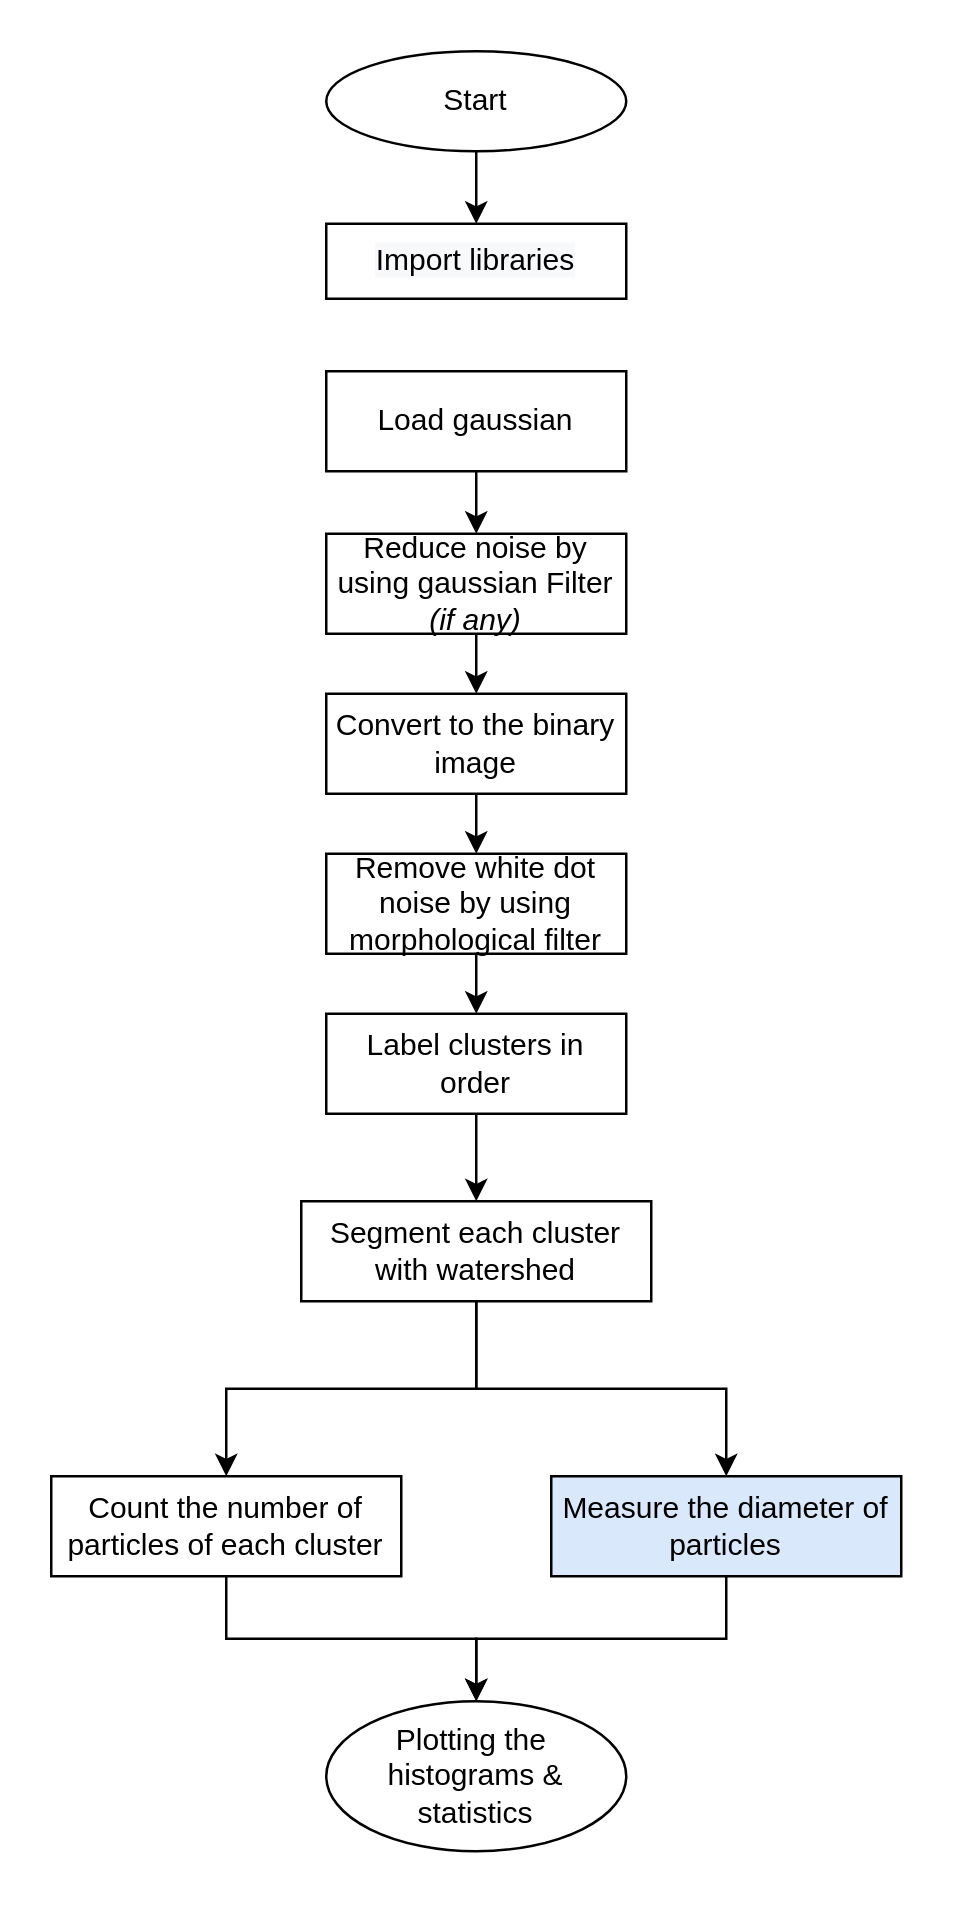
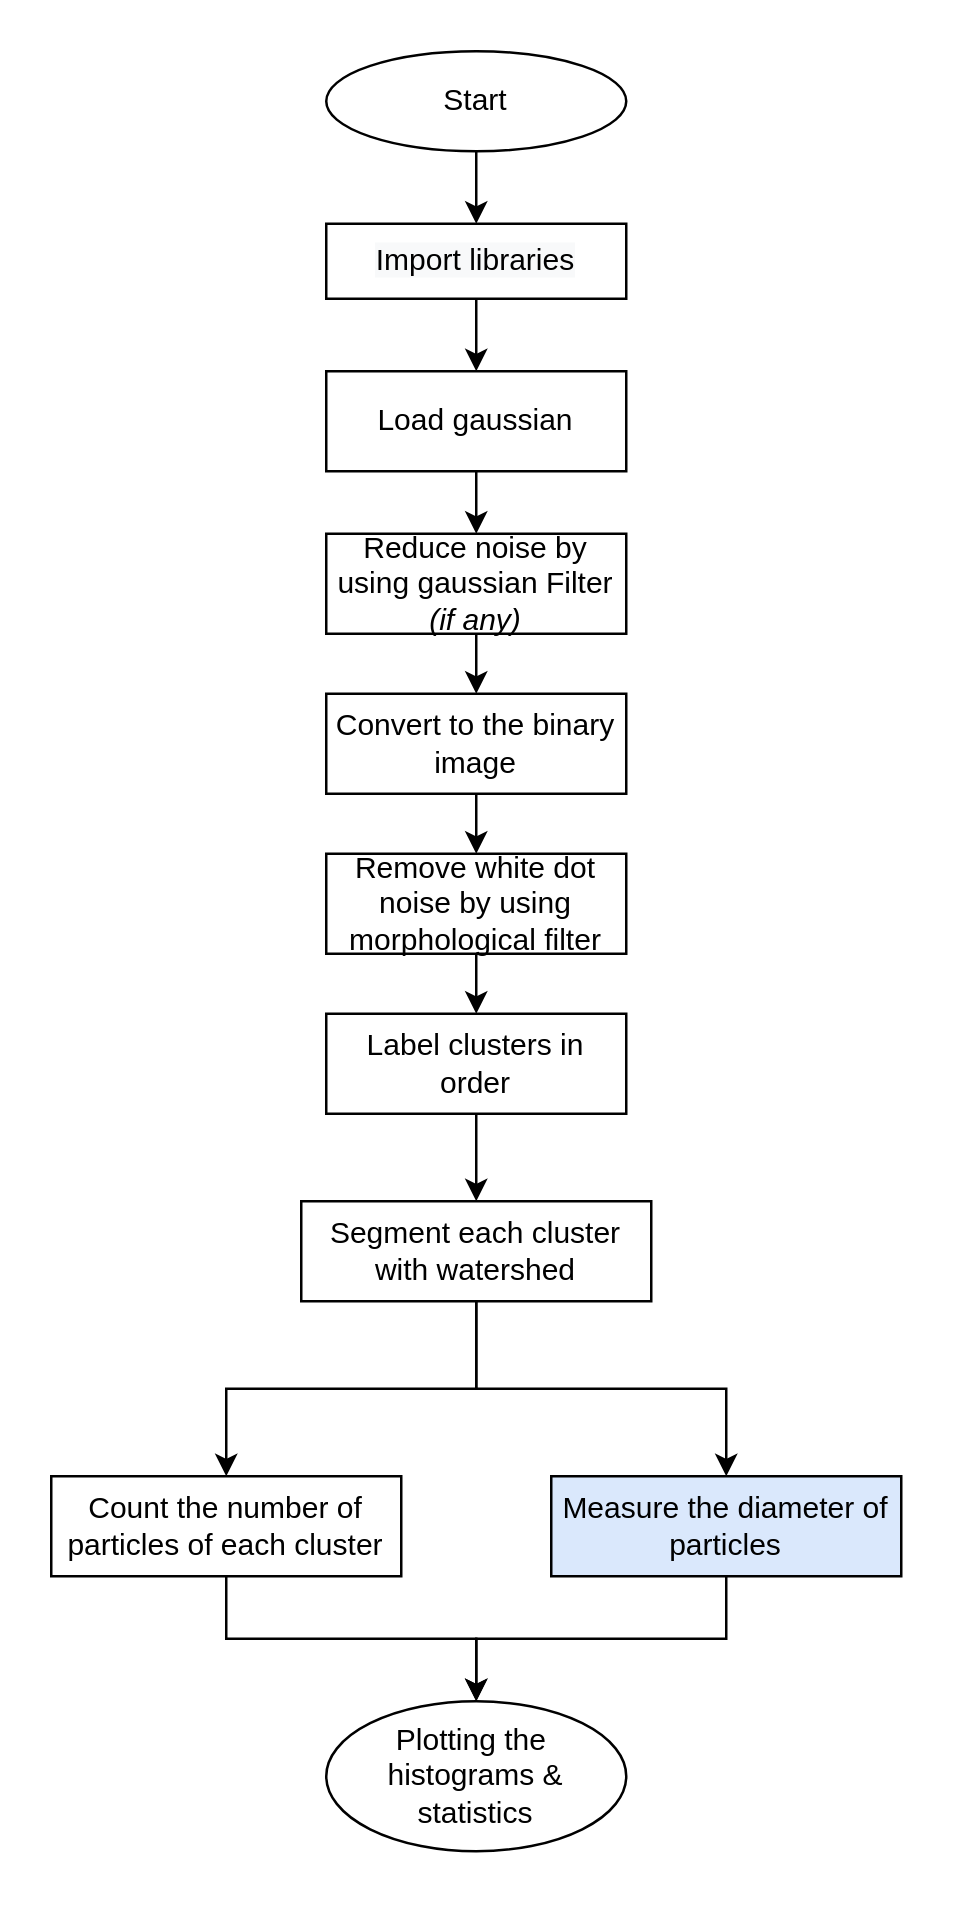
+ <mxCell id="20" style="edgeStyle=orthogonalEdgeStyle;rounded=0;orthogonalLoop=1;jettySize=auto;html=1;" edge="1" parent="1" source="21" target="5"><mxGeometry relative="1" as="geometry" /></mxCell>
